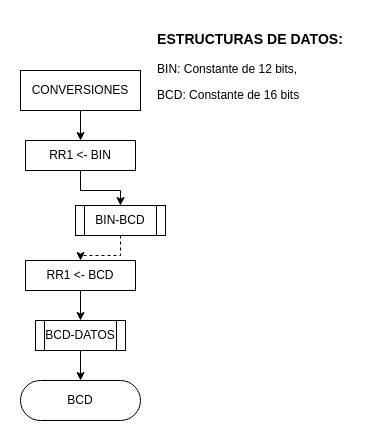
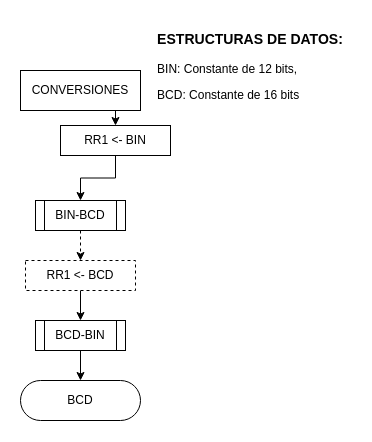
- <mxCell id="9" value="RR1 &amp;lt;- BIN&lt;br&gt;" style="rounded=0;whiteSpace=wrap;html=1;" parent="1" vertex="1"><mxGeometry x="25" y="140" width="110" height="30" as="geometry" /></mxCell>
+ <mxCell id="9" value="RR1 &amp;lt;- BIN&lt;br&gt;" style="rounded=0;whiteSpace=wrap;html=1;" parent="1" vertex="1"><mxGeometry x="60" y="125" width="110" height="30" as="geometry" /></mxCell>
- <mxCell id="5" value="BIN-BCD" style="shape=process;whiteSpace=wrap;html=1;backgroundOutline=1;" parent="1" vertex="1"><mxGeometry x="75" y="205" width="90" height="30" as="geometry" /></mxCell>
+ <mxCell id="5" value="BIN-BCD" style="shape=process;whiteSpace=wrap;html=1;backgroundOutline=1;" parent="1" vertex="1"><mxGeometry x="35" y="200" width="90" height="30" as="geometry" /></mxCell>
- <mxCell id="11" value="RR1 &amp;lt;- BCD" style="rounded=0;whiteSpace=wrap;html=1;" parent="1" vertex="1"><mxGeometry x="25" y="260" width="110" height="30" as="geometry" /></mxCell>
+ <mxCell id="11" value="RR1 &amp;lt;- BCD" style="rounded=0;whiteSpace=wrap;html=1;dashed=1;" parent="1" vertex="1"><mxGeometry x="25" y="260" width="110" height="30" as="geometry" /></mxCell>
- <mxCell id="7" value="BCD-DATOS" style="shape=process;whiteSpace=wrap;html=1;backgroundOutline=1;" parent="1" vertex="1"><mxGeometry x="35" y="320" width="90" height="30" as="geometry" /></mxCell>
+ <mxCell id="7" value="BCD-BIN" style="shape=process;whiteSpace=wrap;html=1;backgroundOutline=1;" parent="1" vertex="1"><mxGeometry x="35" y="320" width="90" height="30" as="geometry" /></mxCell>
